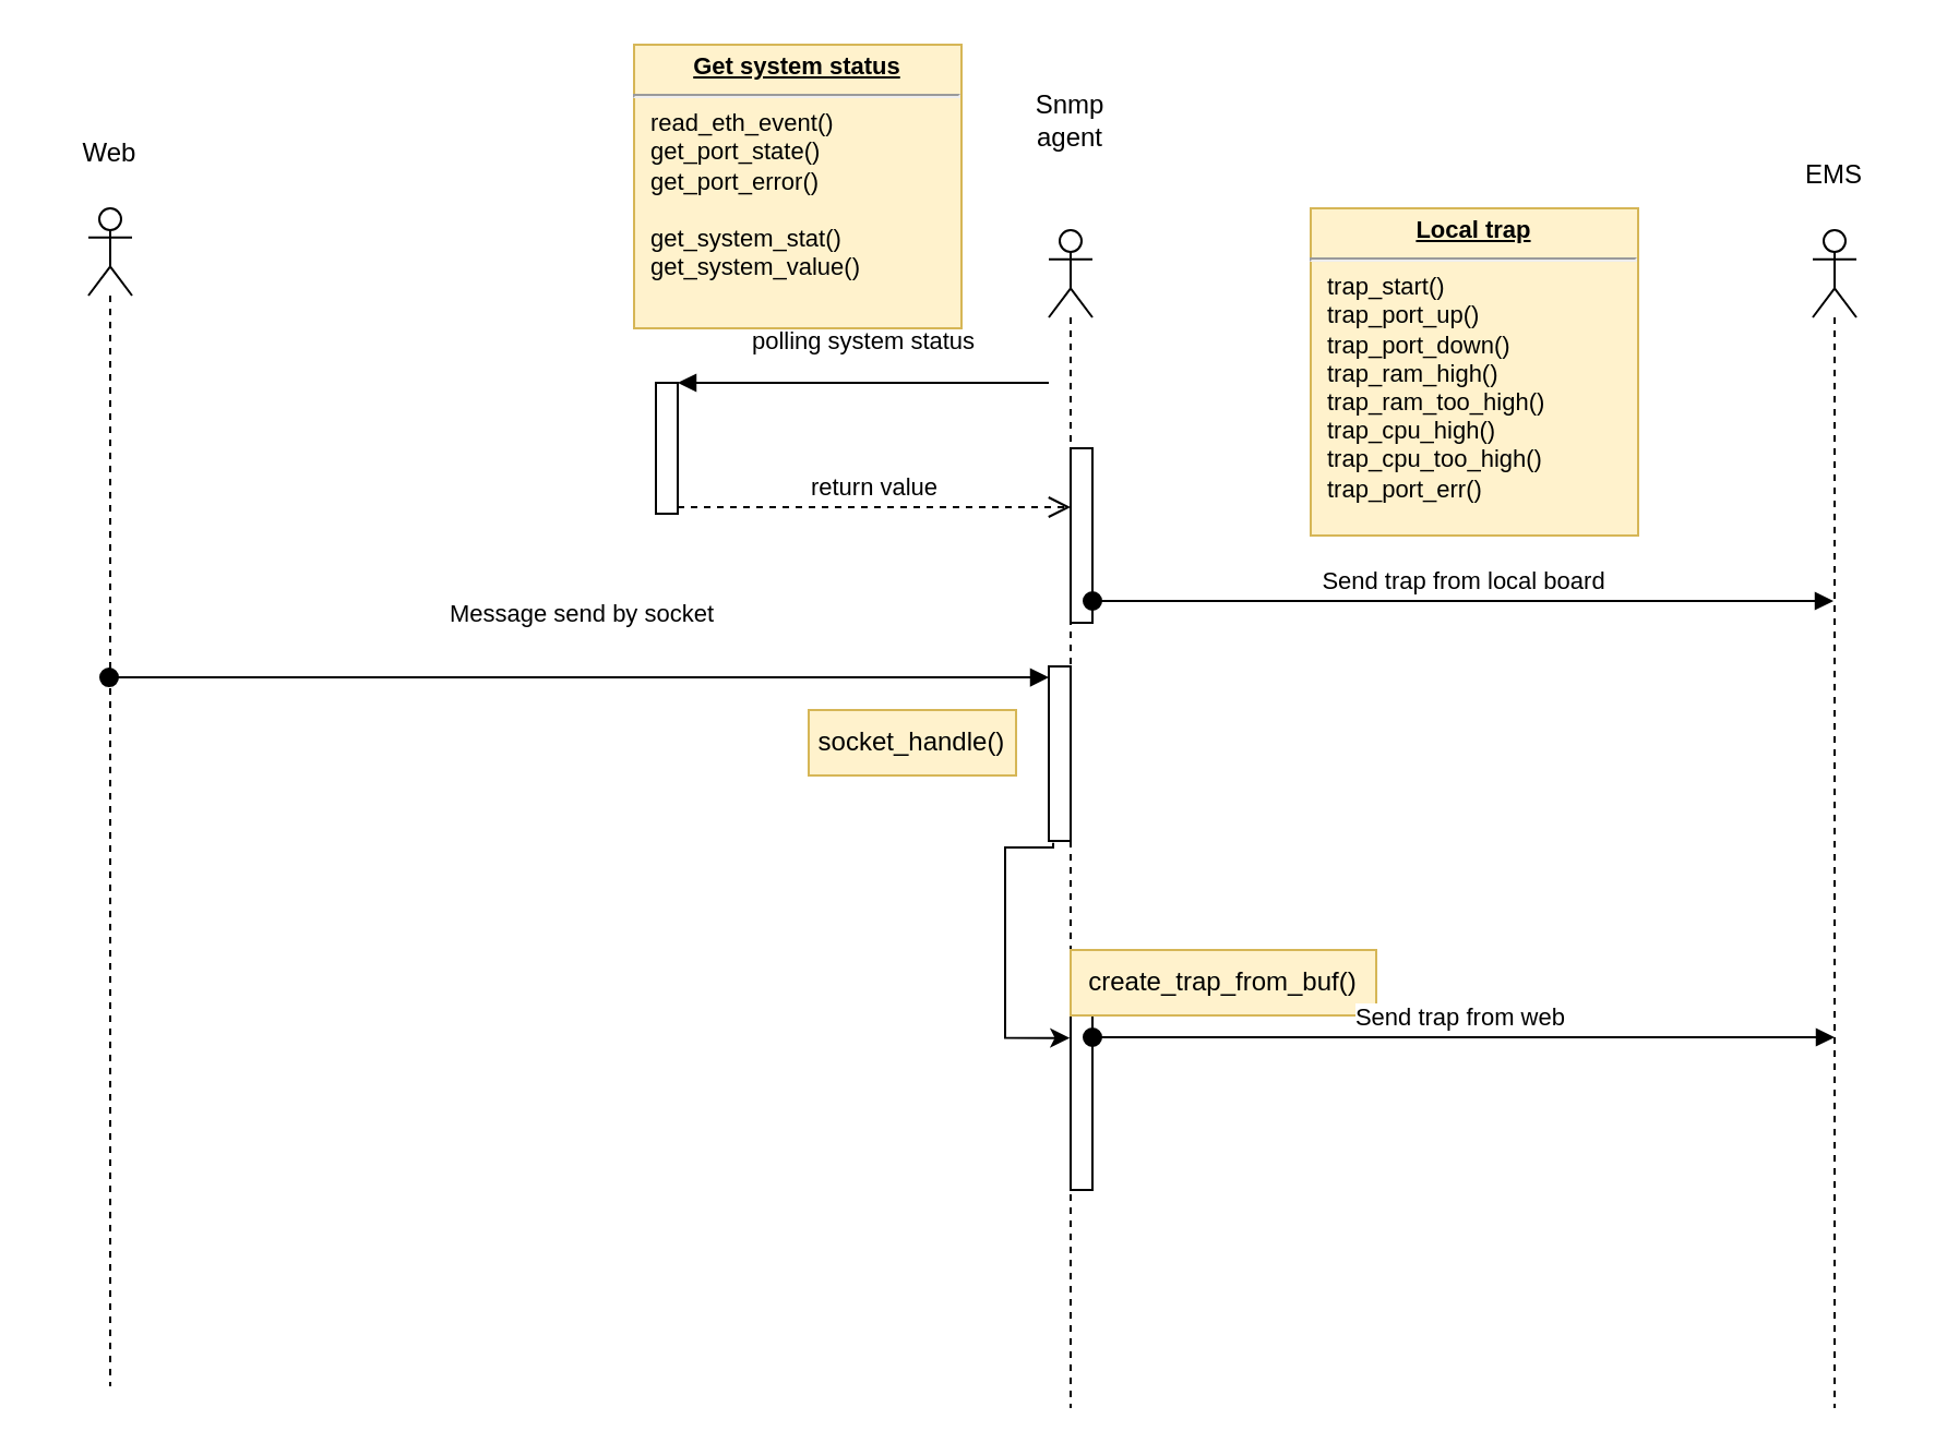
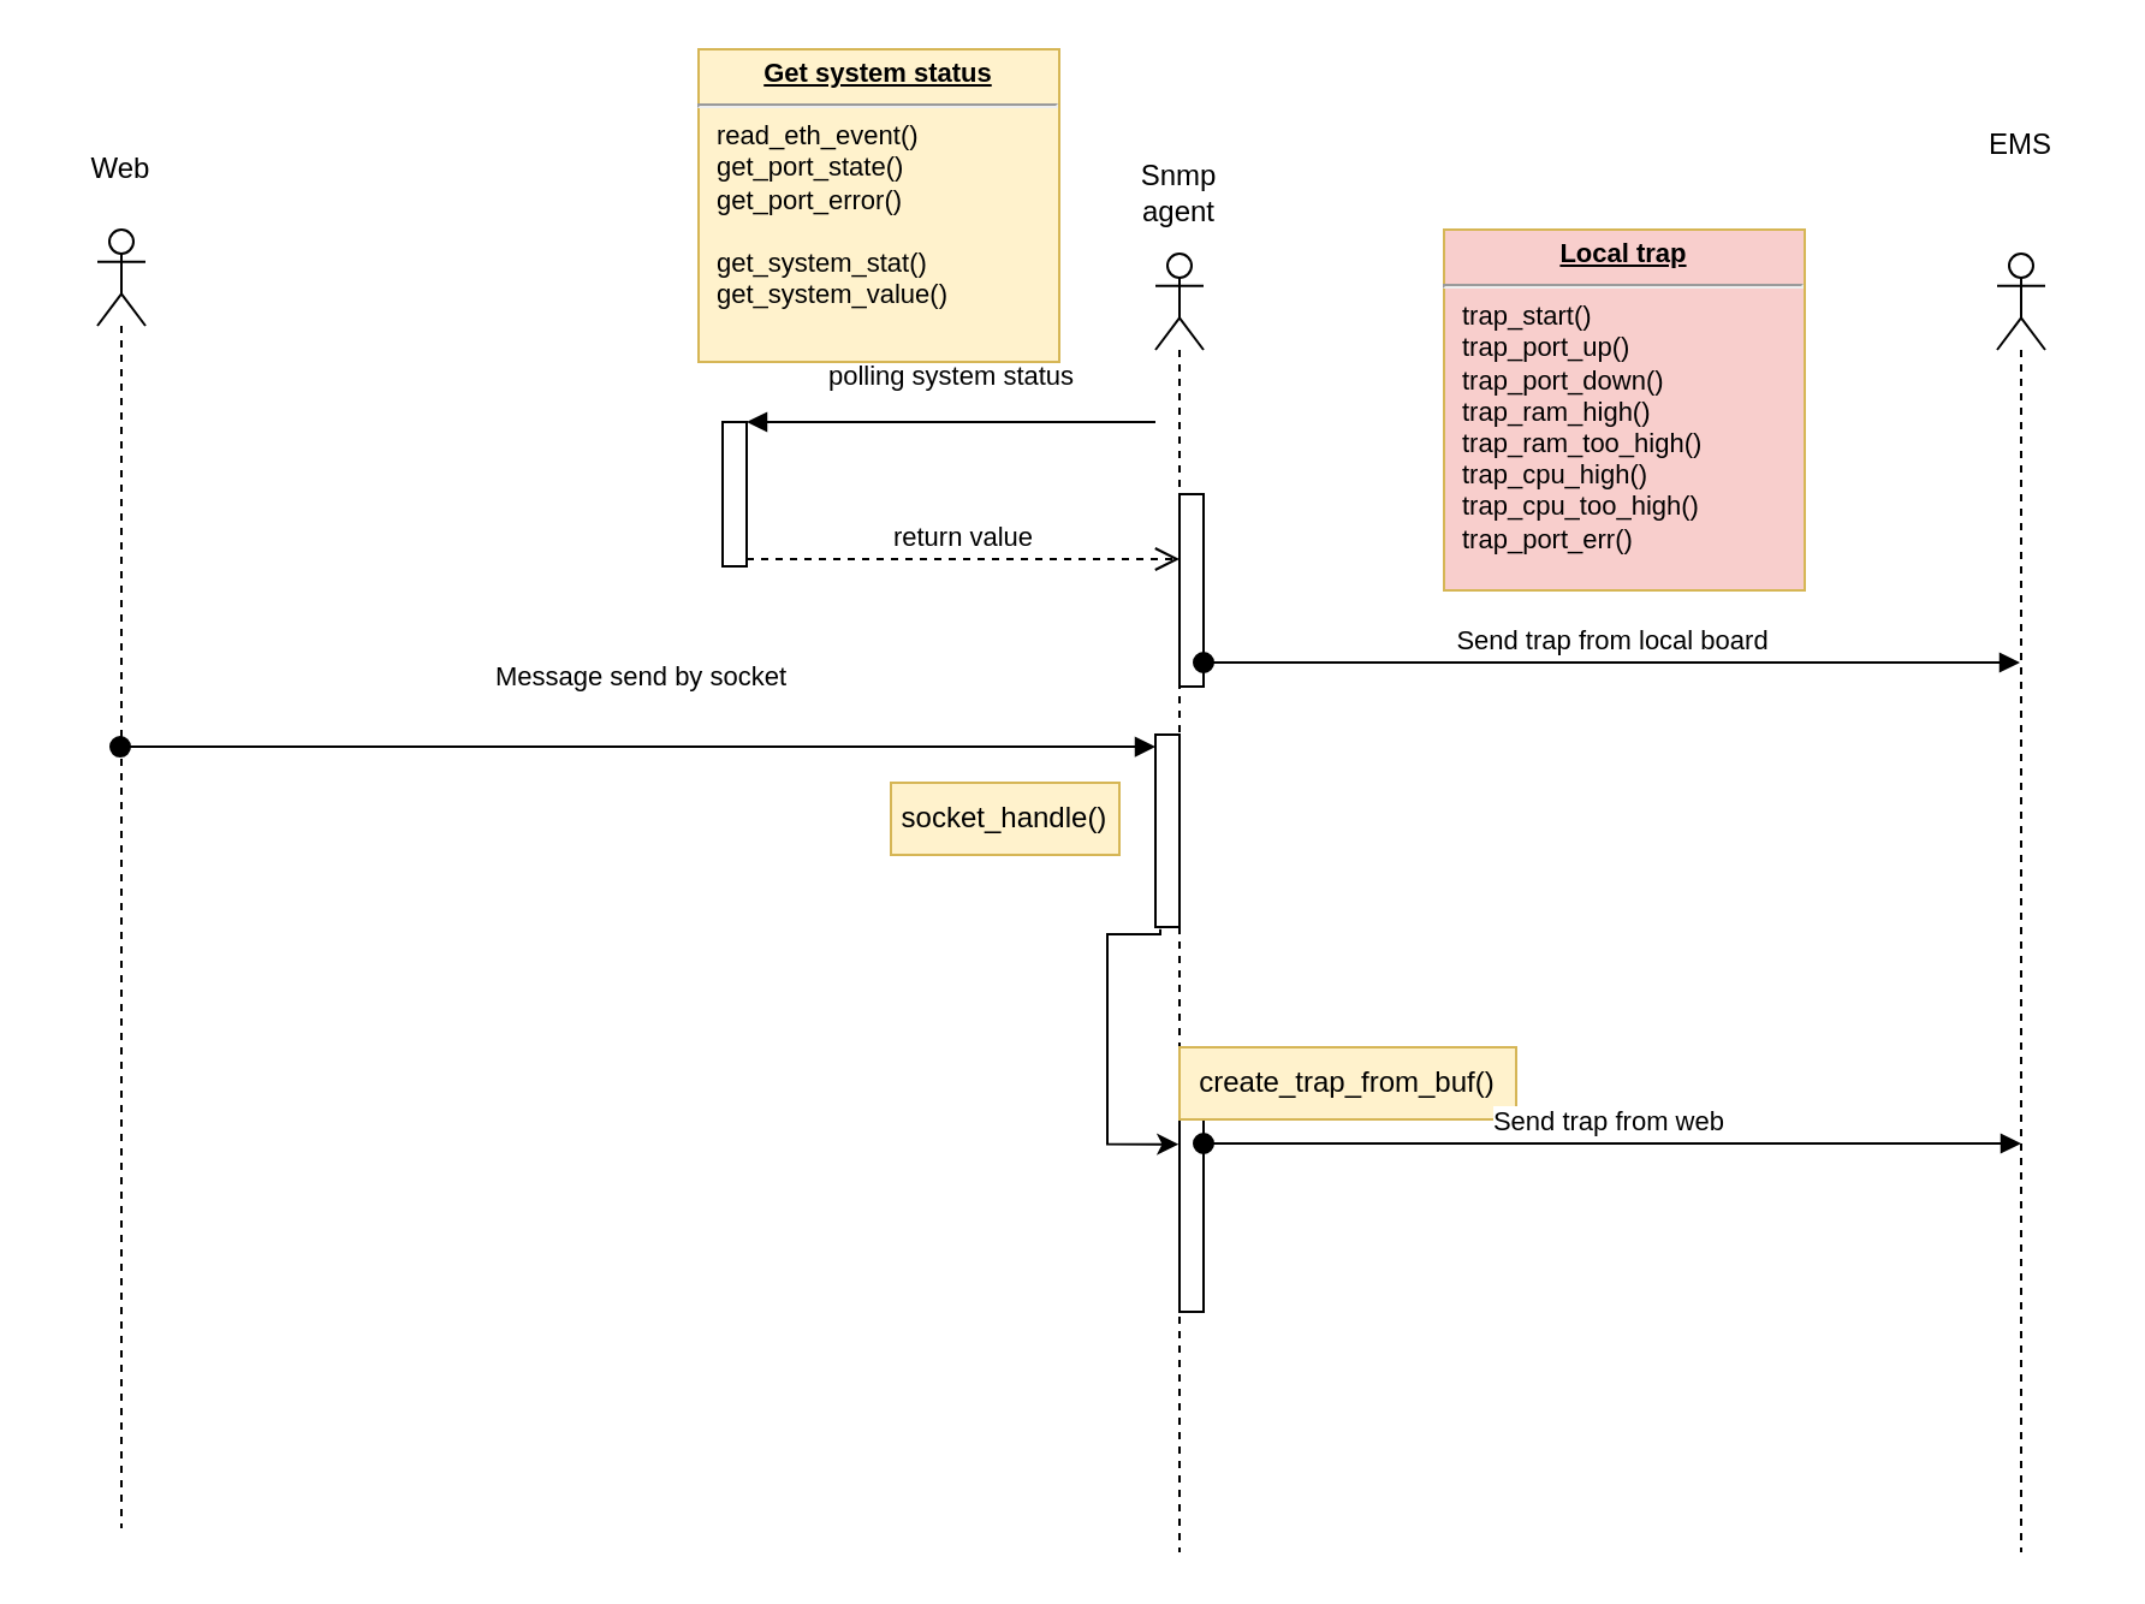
- <mxCell id="12" value="Snmp agent" style="text;html=1;strokeColor=none;fillColor=none;align=center;verticalAlign=middle;whiteSpace=wrap;rounded=0;" parent="1" vertex="1"><mxGeometry x="460" y="40" width="60" height="30" as="geometry" /></mxCell>
+ <mxCell id="12" value="Snmp agent" style="text;html=1;strokeColor=none;fillColor=none;align=center;verticalAlign=middle;whiteSpace=wrap;rounded=0;" parent="1" vertex="1"><mxGeometry x="460" y="65" width="60" height="30" as="geometry" /></mxCell>
- <mxCell id="13" value="EMS" style="text;html=1;strokeColor=none;fillColor=none;align=center;verticalAlign=middle;whiteSpace=wrap;rounded=0;" parent="1" vertex="1"><mxGeometry x="810" y="65" width="60" height="30" as="geometry" /></mxCell>
+ <mxCell id="13" value="EMS" style="text;html=1;strokeColor=none;fillColor=none;align=center;verticalAlign=middle;whiteSpace=wrap;rounded=0;" parent="1" vertex="1"><mxGeometry x="810" y="45" width="60" height="30" as="geometry" /></mxCell>
- <mxCell id="20" value="&lt;p style=&quot;margin: 4px 0px 0px ; text-align: center ; text-decoration: underline ; font-size: 11px&quot;&gt;&lt;b&gt;&lt;font style=&quot;font-size: 11px&quot;&gt;Local trap&lt;/font&gt;&lt;/b&gt;&lt;/p&gt;&lt;hr style=&quot;font-size: 11px&quot;&gt;&lt;p style=&quot;margin: 0px 0px 0px 8px ; font-size: 11px&quot;&gt;&lt;font style=&quot;font-size: 11px&quot;&gt;trap_start()&lt;br&gt;trap_port_up()&lt;br&gt;trap_port_down()&lt;/font&gt;&lt;/p&gt;&lt;p style=&quot;margin: 0px 0px 0px 8px ; font-size: 11px&quot;&gt;&lt;font style=&quot;font-size: 11px&quot;&gt;trap_ram_high()&lt;/font&gt;&lt;/p&gt;&lt;p style=&quot;margin: 0px 0px 0px 8px ; font-size: 11px&quot;&gt;&lt;font style=&quot;font-size: 11px&quot;&gt;trap_ram_too_high()&lt;/font&gt;&lt;/p&gt;&lt;p style=&quot;margin: 0px 0px 0px 8px ; font-size: 11px&quot;&gt;&lt;font style=&quot;font-size: 11px&quot;&gt;trap_cpu_high()&lt;/font&gt;&lt;/p&gt;&lt;p style=&quot;margin: 0px 0px 0px 8px ; font-size: 11px&quot;&gt;&lt;font style=&quot;font-size: 11px&quot;&gt;trap_cpu_too_high()&lt;/font&gt;&lt;/p&gt;&lt;p style=&quot;margin: 0px 0px 0px 8px ; font-size: 11px&quot;&gt;&lt;font style=&quot;font-size: 11px&quot;&gt;trap_port_err()&lt;/font&gt;&lt;/p&gt;" style="verticalAlign=top;align=left;overflow=fill;fontSize=12;fontFamily=Helvetica;html=1;fillColor=#fff2cc;strokeColor=#d6b656;" parent="1" vertex="1"><mxGeometry x="600" y="95" width="150" height="150" as="geometry" /></mxCell>
+ <mxCell id="20" value="&lt;p style=&quot;margin: 4px 0px 0px ; text-align: center ; text-decoration: underline ; font-size: 11px&quot;&gt;&lt;b&gt;&lt;font style=&quot;font-size: 11px&quot;&gt;Local trap&lt;/font&gt;&lt;/b&gt;&lt;/p&gt;&lt;hr style=&quot;font-size: 11px&quot;&gt;&lt;p style=&quot;margin: 0px 0px 0px 8px ; font-size: 11px&quot;&gt;&lt;font style=&quot;font-size: 11px&quot;&gt;trap_start()&lt;br&gt;trap_port_up()&lt;br&gt;trap_port_down()&lt;/font&gt;&lt;/p&gt;&lt;p style=&quot;margin: 0px 0px 0px 8px ; font-size: 11px&quot;&gt;&lt;font style=&quot;font-size: 11px&quot;&gt;trap_ram_high()&lt;/font&gt;&lt;/p&gt;&lt;p style=&quot;margin: 0px 0px 0px 8px ; font-size: 11px&quot;&gt;&lt;font style=&quot;font-size: 11px&quot;&gt;trap_ram_too_high()&lt;/font&gt;&lt;/p&gt;&lt;p style=&quot;margin: 0px 0px 0px 8px ; font-size: 11px&quot;&gt;&lt;font style=&quot;font-size: 11px&quot;&gt;trap_cpu_high()&lt;/font&gt;&lt;/p&gt;&lt;p style=&quot;margin: 0px 0px 0px 8px ; font-size: 11px&quot;&gt;&lt;font style=&quot;font-size: 11px&quot;&gt;trap_cpu_too_high()&lt;/font&gt;&lt;/p&gt;&lt;p style=&quot;margin: 0px 0px 0px 8px ; font-size: 11px&quot;&gt;&lt;font style=&quot;font-size: 11px&quot;&gt;trap_port_err()&lt;/font&gt;&lt;/p&gt;" style="verticalAlign=top;align=left;overflow=fill;fontSize=12;fontFamily=Helvetica;html=1;fillColor=#f8cecc;strokeColor=#d6b656;" parent="1" vertex="1"><mxGeometry x="600" y="95" width="150" height="150" as="geometry" /></mxCell>
